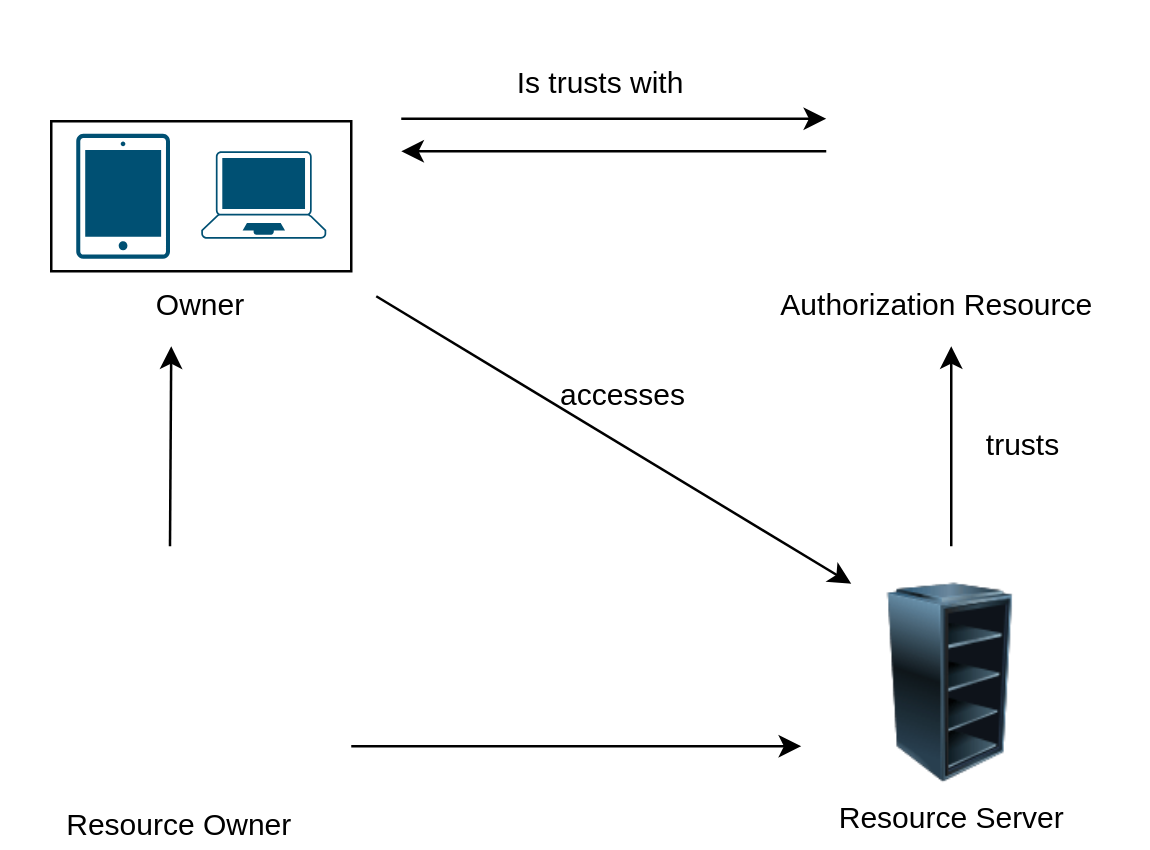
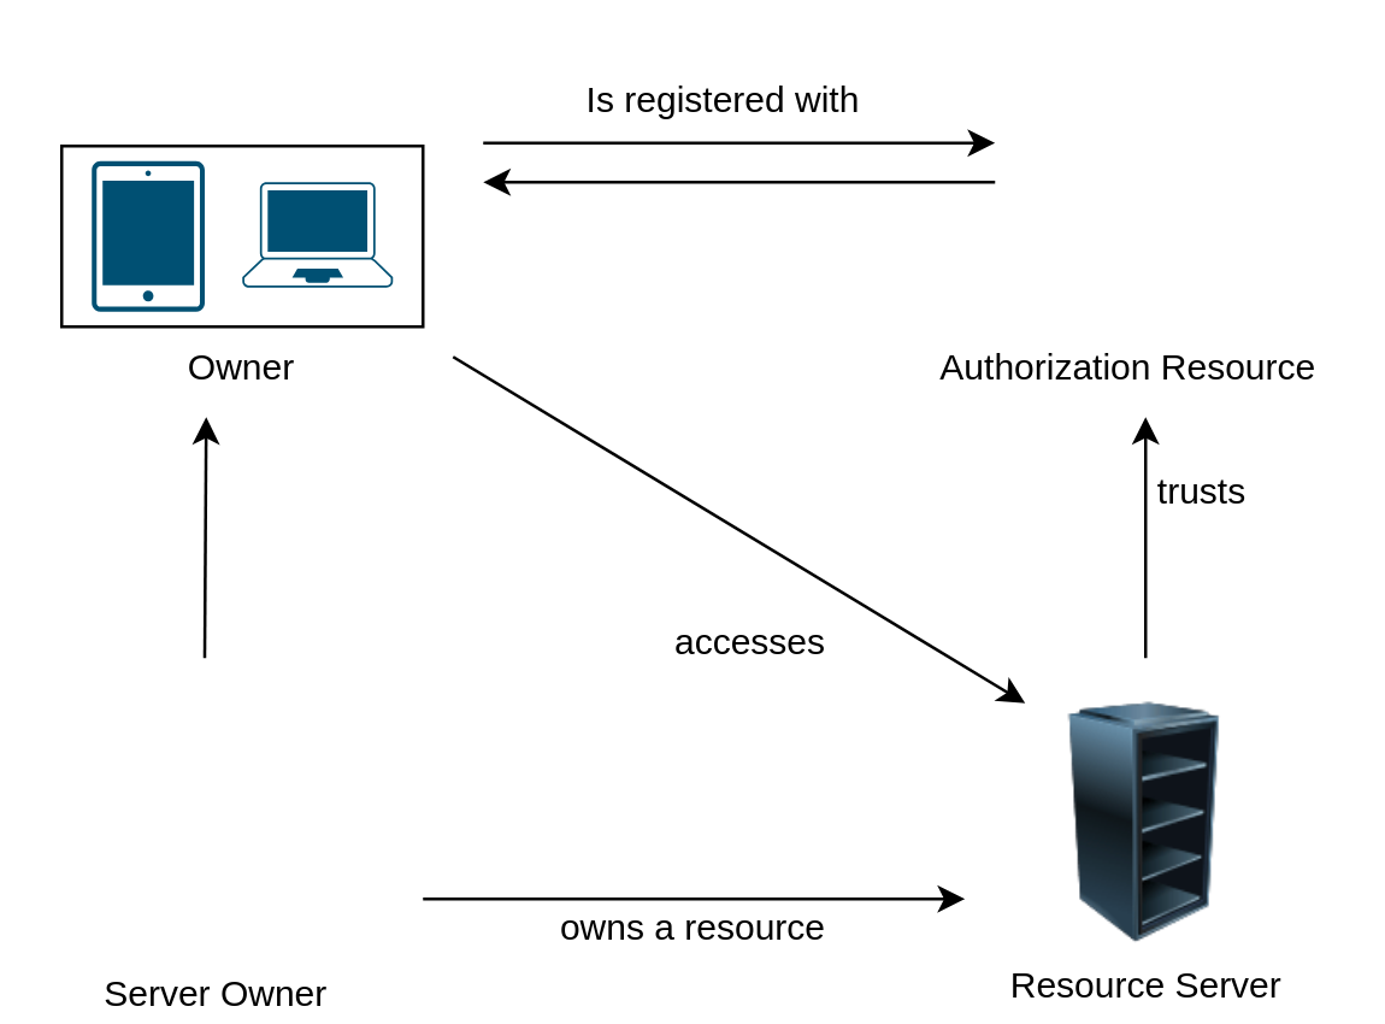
- <mxCell id="14" value="Is trusts with" style="text;html=1;strokeColor=none;fillColor=none;align=center;verticalAlign=middle;whiteSpace=wrap;rounded=0;" vertex="1" parent="1"><mxGeometry x="170" y="23" width="140" height="20" as="geometry" /></mxCell>
+ <mxCell id="14" value="Is registered with" style="text;html=1;strokeColor=none;fillColor=none;align=center;verticalAlign=middle;whiteSpace=wrap;rounded=0;" vertex="1" parent="1"><mxGeometry x="170" y="23" width="140" height="20" as="geometry" /></mxCell>
- <mxCell id="17" value="accesses" style="text;html=1;strokeColor=none;fillColor=none;align=center;verticalAlign=middle;whiteSpace=wrap;rounded=0;" vertex="1" parent="1"><mxGeometry x="220" y="148" width="57.5" height="20" as="geometry" /></mxCell>
+ <mxCell id="17" value="accesses" style="text;html=1;strokeColor=none;fillColor=none;align=center;verticalAlign=middle;whiteSpace=wrap;rounded=0;" vertex="1" parent="1"><mxGeometry x="220" y="203" width="57.5" height="20" as="geometry" /></mxCell>
- <mxCell id="16" value="trusts" style="text;html=1;strokeColor=none;fillColor=none;align=center;verticalAlign=middle;whiteSpace=wrap;rounded=0;" vertex="1" parent="1"><mxGeometry x="380" y="168" width="57.5" height="20" as="geometry" /></mxCell>
+ <mxCell id="16" value="trusts" style="text;html=1;strokeColor=none;fillColor=none;align=center;verticalAlign=middle;whiteSpace=wrap;rounded=0;" vertex="1" parent="1"><mxGeometry x="370" y="153" width="57.5" height="20" as="geometry" /></mxCell>
+ <mxCell id="15" value="owns a resource" style="text;html=1;strokeColor=none;fillColor=none;align=center;verticalAlign=middle;whiteSpace=wrap;rounded=0;" vertex="1" parent="1"><mxGeometry x="160" y="298" width="140" height="20" as="geometry" /></mxCell>
- <mxCell id="5" value="Resource Owner" style="shape=image;html=1;verticalAlign=top;verticalLabelPosition=bottom;labelBackgroundColor=#ffffff;imageAspect=0;aspect=fixed;image=https://cdn1.iconfinder.com/data/icons/user-avatar-20/64/65-woman-128.png" vertex="1" parent="1"><mxGeometry x="32" y="238" width="78" height="78" as="geometry" /></mxCell>
+ <mxCell id="5" value="Server Owner" style="shape=image;html=1;verticalAlign=top;verticalLabelPosition=bottom;labelBackgroundColor=#ffffff;imageAspect=0;aspect=fixed;image=https://cdn1.iconfinder.com/data/icons/user-avatar-20/64/65-woman-128.png" vertex="1" parent="1"><mxGeometry x="32" y="238" width="78" height="78" as="geometry" /></mxCell>
